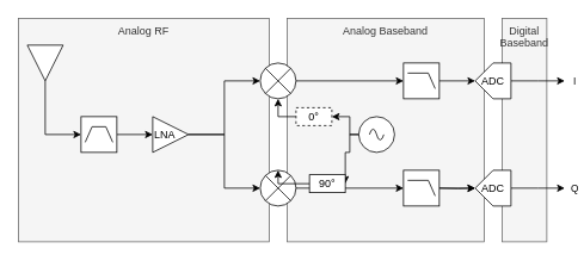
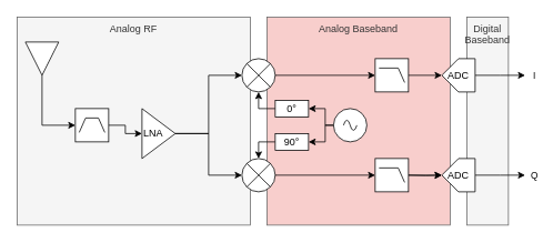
- <mxCell id="3" value="Analog Baseband" style="rounded=0;whiteSpace=wrap;html=1;verticalAlign=top;fillColor=#f5f5f5;fontColor=#333333;strokeColor=#666666;" parent="1" vertex="1"><mxGeometry x="320" y="20" width="220" height="250" as="geometry" /></mxCell>
+ <mxCell id="3" value="Analog Baseband" style="rounded=0;whiteSpace=wrap;html=1;verticalAlign=top;fillColor=#f8cecc;fontColor=#333333;strokeColor=#666666;" parent="1" vertex="1"><mxGeometry x="320" y="20" width="220" height="250" as="geometry" /></mxCell>
- <mxCell id="23" value="0°" style="rounded=0;whiteSpace=wrap;html=1;dashed=1;" parent="1" vertex="1"><mxGeometry x="330" y="120" width="40" height="20" as="geometry" /></mxCell>
+ <mxCell id="23" value="0°" style="rounded=0;whiteSpace=wrap;html=1;" parent="1" vertex="1"><mxGeometry x="330" y="120" width="40" height="20" as="geometry" /></mxCell>
- <mxCell id="8" value="LNA" style="triangle;whiteSpace=wrap;html=1;align=left;" parent="1" vertex="1"><mxGeometry x="170" y="130" width="40" height="40" as="geometry" /></mxCell>
+ <mxCell id="8" value="LNA" style="triangle;whiteSpace=wrap;html=1;align=left;" parent="1" vertex="1"><mxGeometry x="170" y="130" width="40" height="60" as="geometry" /></mxCell>
- <mxCell id="27" value="90°" style="rounded=0;whiteSpace=wrap;html=1;" parent="1" vertex="1"><mxGeometry x="345" y="195" width="40" height="20" as="geometry" /></mxCell>
+ <mxCell id="27" value="90°" style="rounded=0;whiteSpace=wrap;html=1;" parent="1" vertex="1"><mxGeometry x="330" y="160" width="40" height="20" as="geometry" /></mxCell>
